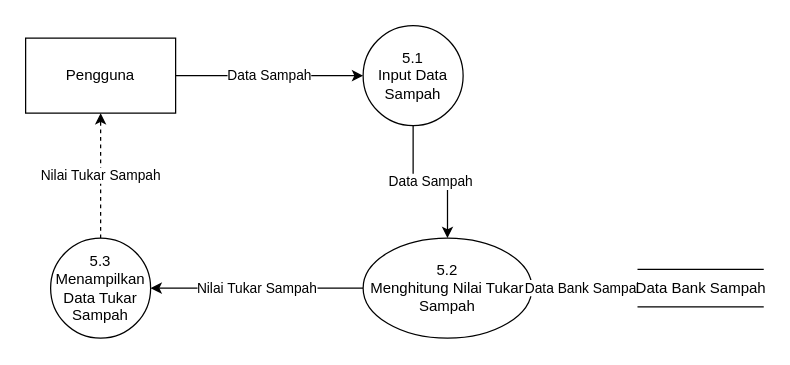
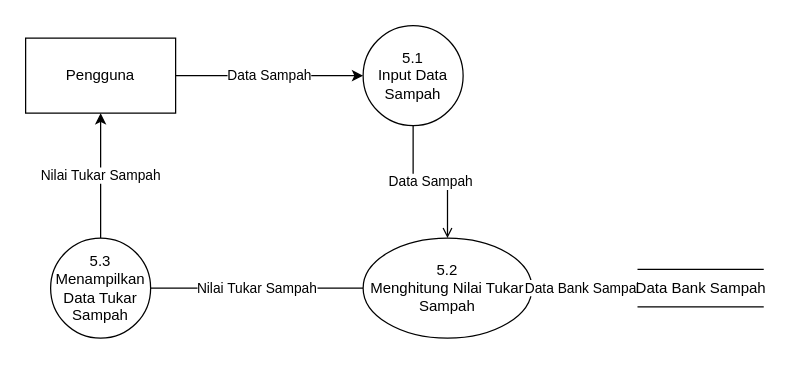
- <mxCell id="10" value="Nilai Tukar Sampah" style="edgeStyle=orthogonalEdgeStyle;rounded=0;orthogonalLoop=1;jettySize=auto;html=1;entryX=0.5;entryY=1;entryDx=0;entryDy=0;dashed=1;" edge="1" parent="1" source="11" target="3"><mxGeometry relative="1" as="geometry" /></mxCell>
+ <mxCell id="10" value="Nilai Tukar Sampah" style="edgeStyle=orthogonalEdgeStyle;rounded=0;orthogonalLoop=1;jettySize=auto;html=1;entryX=0.5;entryY=1;entryDx=0;entryDy=0;" edge="1" parent="1" source="11" target="3"><mxGeometry relative="1" as="geometry" /></mxCell>
- <mxCell id="4" value="Data Sampah" style="edgeStyle=orthogonalEdgeStyle;rounded=0;orthogonalLoop=1;jettySize=auto;html=1;entryX=0.5;entryY=0;entryDx=0;entryDy=0;" edge="1" parent="1" source="5" target="7"><mxGeometry relative="1" as="geometry" /></mxCell>
+ <mxCell id="4" value="Data Sampah" style="edgeStyle=orthogonalEdgeStyle;rounded=0;orthogonalLoop=1;jettySize=auto;html=1;entryX=0.5;entryY=0;entryDx=0;entryDy=0;endArrow=open;" edge="1" parent="1" source="5" target="7"><mxGeometry relative="1" as="geometry" /></mxCell>
- <mxCell id="6" value="Nilai Tukar Sampah" style="edgeStyle=orthogonalEdgeStyle;rounded=0;orthogonalLoop=1;jettySize=auto;html=1;entryX=1;entryY=0.5;entryDx=0;entryDy=0;" edge="1" parent="1" source="7" target="11"><mxGeometry relative="1" as="geometry" /></mxCell>
+ <mxCell id="6" value="Nilai Tukar Sampah" style="edgeStyle=orthogonalEdgeStyle;rounded=0;orthogonalLoop=1;jettySize=auto;html=1;entryX=1;entryY=0.5;entryDx=0;entryDy=0;endArrow=none;" edge="1" parent="1" source="7" target="11"><mxGeometry relative="1" as="geometry" /></mxCell>
